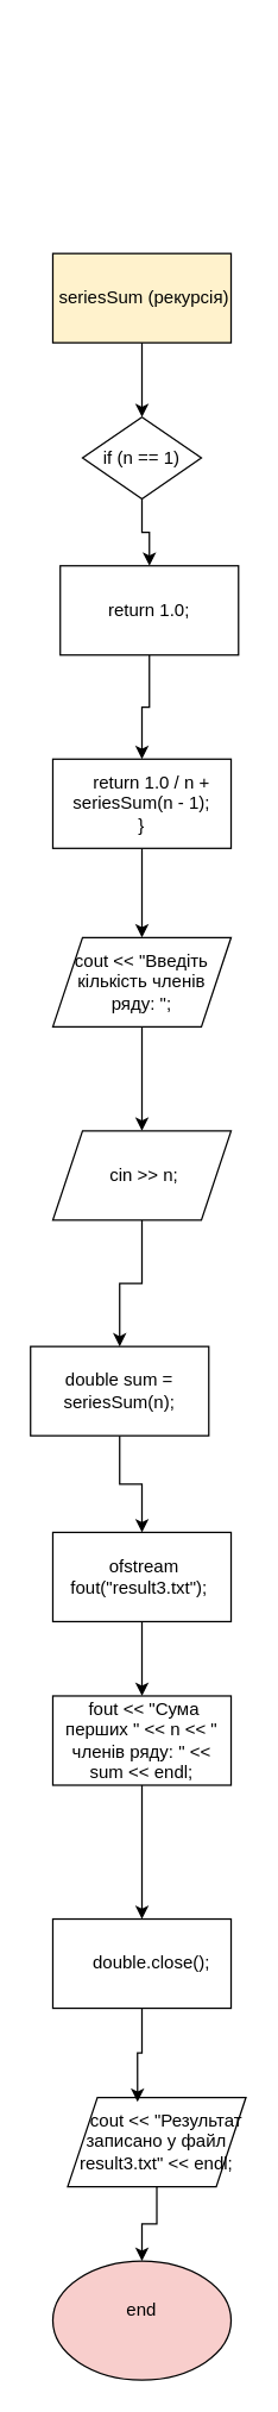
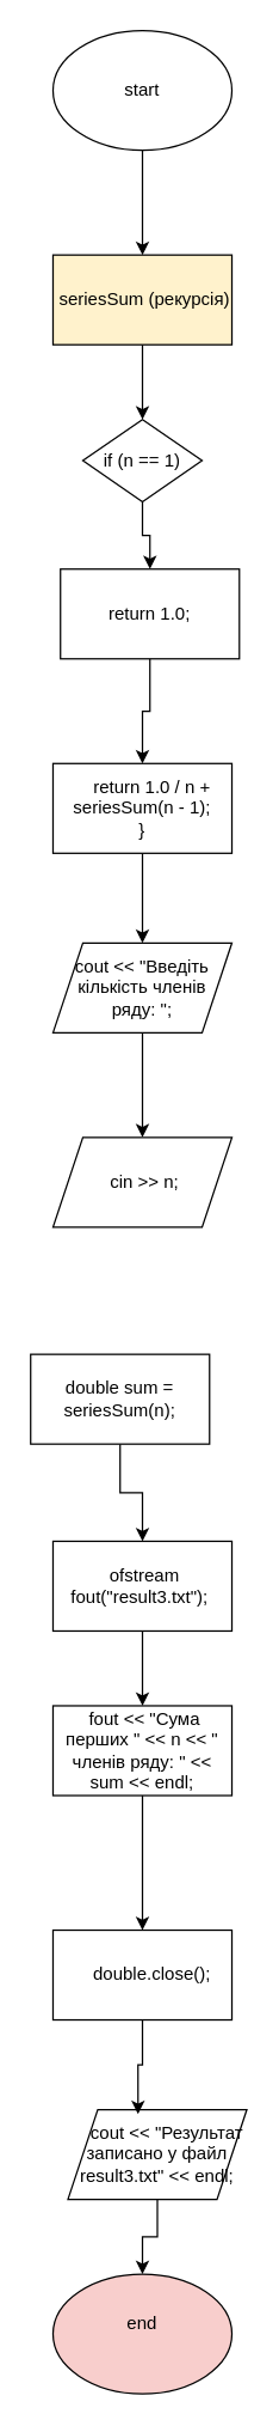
+ <mxCell id="3" value="start" style="ellipse;whiteSpace=wrap;html=1;" vertex="1" parent="1"><mxGeometry x="35" y="20" width="120" height="80" as="geometry" /></mxCell>
+ <mxCell id="2" style="edgeStyle=orthogonalEdgeStyle;rounded=0;orthogonalLoop=1;jettySize=auto;html=1;" edge="1" parent="1" source="3" target="5"><mxGeometry relative="1" as="geometry" /></mxCell>
- <mxCell id="14" style="edgeStyle=orthogonalEdgeStyle;rounded=0;orthogonalLoop=1;jettySize=auto;html=1;" edge="1" parent="1" source="15" target="17"><mxGeometry relative="1" as="geometry" /></mxCell>
